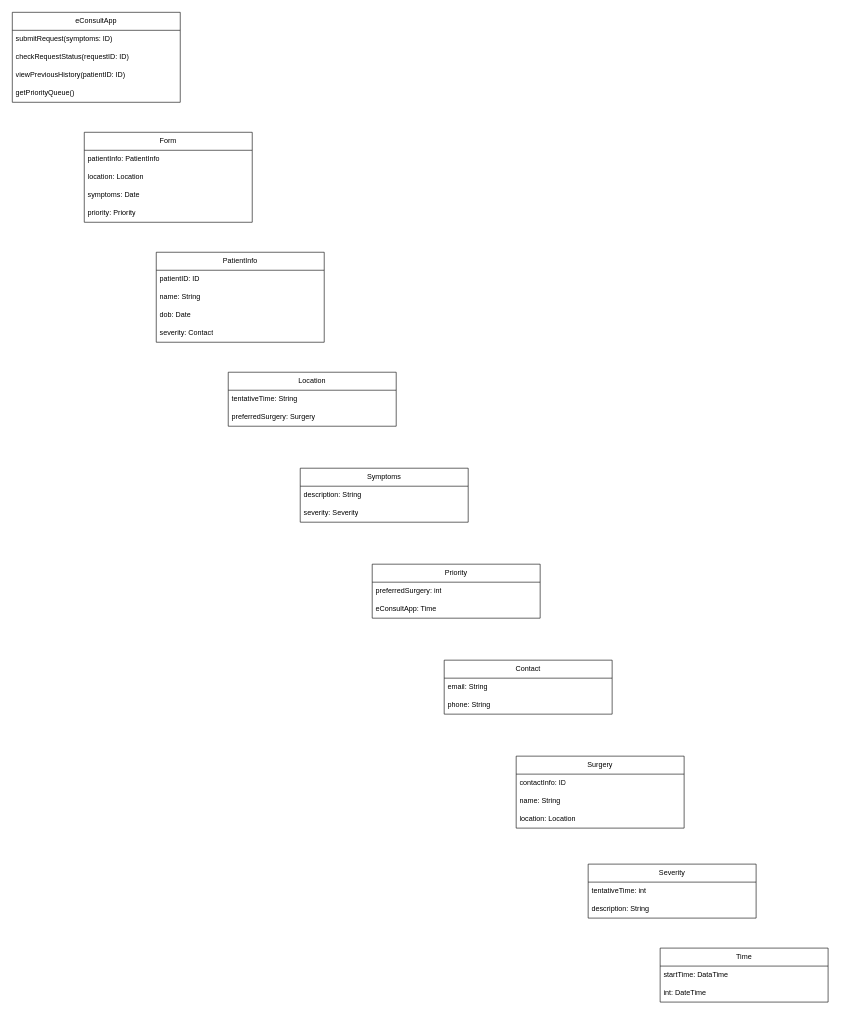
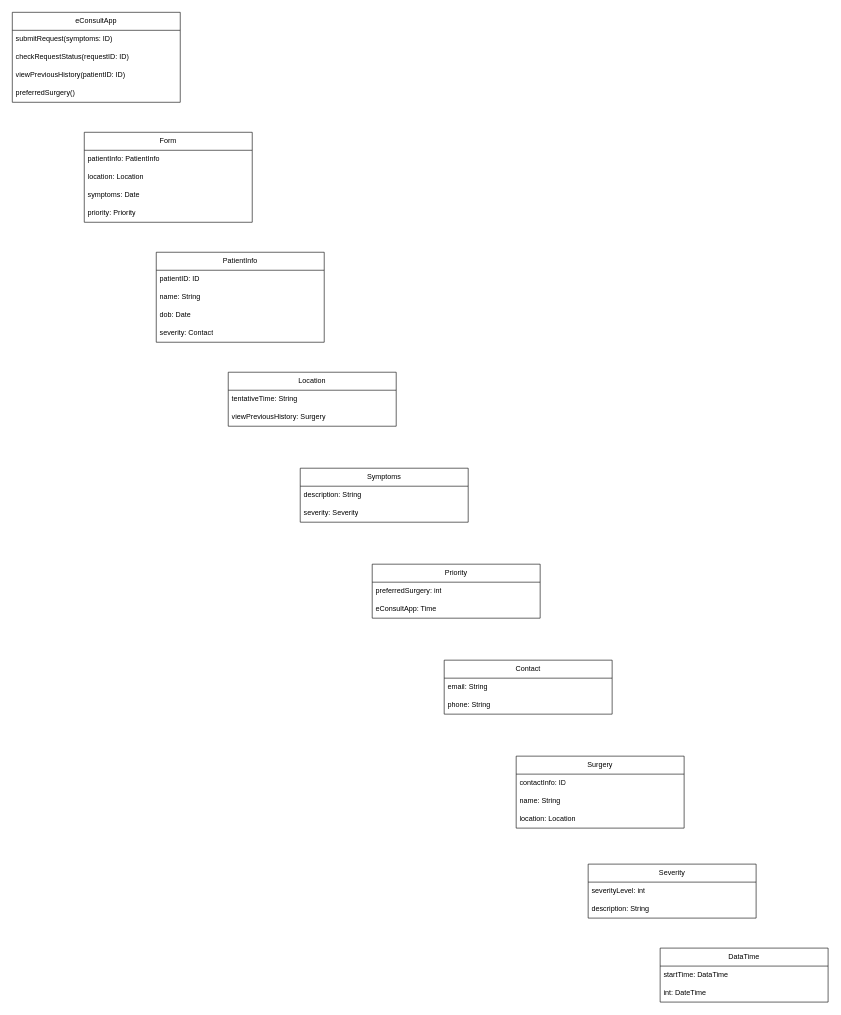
- <mxCell id="6" value="getPriorityQueue()" style="text;strokeColor=none;fillColor=none;align=left;verticalAlign=middle;spacingLeft=4;spacingRight=4;overflow=hidden;points=[[0,0.5],[1,0.5]];portConstraint=eastwest;rotatable=0;whiteSpace=wrap;html=1;" vertex="1" parent="2"><mxGeometry y="120" width="280" height="30" as="geometry" /></mxCell>
+ <mxCell id="6" value="preferredSurgery()" style="text;strokeColor=none;fillColor=none;align=left;verticalAlign=middle;spacingLeft=4;spacingRight=4;overflow=hidden;points=[[0,0.5],[1,0.5]];portConstraint=eastwest;rotatable=0;whiteSpace=wrap;html=1;" vertex="1" parent="2"><mxGeometry y="120" width="280" height="30" as="geometry" /></mxCell>
- <mxCell id="29" value="preferredSurgery: Surgery" style="text;strokeColor=none;fillColor=none;align=left;verticalAlign=middle;spacingLeft=4;spacingRight=4;overflow=hidden;points=[[0,0.5],[1,0.5]];portConstraint=eastwest;rotatable=0;whiteSpace=wrap;html=1;" vertex="1" parent="27"><mxGeometry y="60" width="280" height="30" as="geometry" /></mxCell>
+ <mxCell id="29" value="viewPreviousHistory: Surgery" style="text;strokeColor=none;fillColor=none;align=left;verticalAlign=middle;spacingLeft=4;spacingRight=4;overflow=hidden;points=[[0,0.5],[1,0.5]];portConstraint=eastwest;rotatable=0;whiteSpace=wrap;html=1;" vertex="1" parent="27"><mxGeometry y="60" width="280" height="30" as="geometry" /></mxCell>
- <mxCell id="22" value="tentativeTime: int" style="text;strokeColor=none;fillColor=none;align=left;verticalAlign=middle;spacingLeft=4;spacingRight=4;overflow=hidden;points=[[0,0.5],[1,0.5]];portConstraint=eastwest;rotatable=0;whiteSpace=wrap;html=1;" vertex="1" parent="21"><mxGeometry y="30" width="280" height="30" as="geometry" /></mxCell>
+ <mxCell id="22" value="severityLevel: int" style="text;strokeColor=none;fillColor=none;align=left;verticalAlign=middle;spacingLeft=4;spacingRight=4;overflow=hidden;points=[[0,0.5],[1,0.5]];portConstraint=eastwest;rotatable=0;whiteSpace=wrap;html=1;" vertex="1" parent="21"><mxGeometry y="30" width="280" height="30" as="geometry" /></mxCell>
- <mxCell id="30" value="Time" style="swimlane;fontStyle=0;childLayout=stackLayout;horizontal=1;startSize=30;horizontalStack=0;resizeParent=1;resizeParentMax=0;resizeLast=0;collapsible=1;marginBottom=0;whiteSpace=wrap;html=1;" vertex="1" parent="1"><mxGeometry x="1100" y="1580" width="280" height="90" as="geometry" /></mxCell>
+ <mxCell id="30" value="DataTime" style="swimlane;fontStyle=0;childLayout=stackLayout;horizontal=1;startSize=30;horizontalStack=0;resizeParent=1;resizeParentMax=0;resizeLast=0;collapsible=1;marginBottom=0;whiteSpace=wrap;html=1;" vertex="1" parent="1"><mxGeometry x="1100" y="1580" width="280" height="90" as="geometry" /></mxCell>
